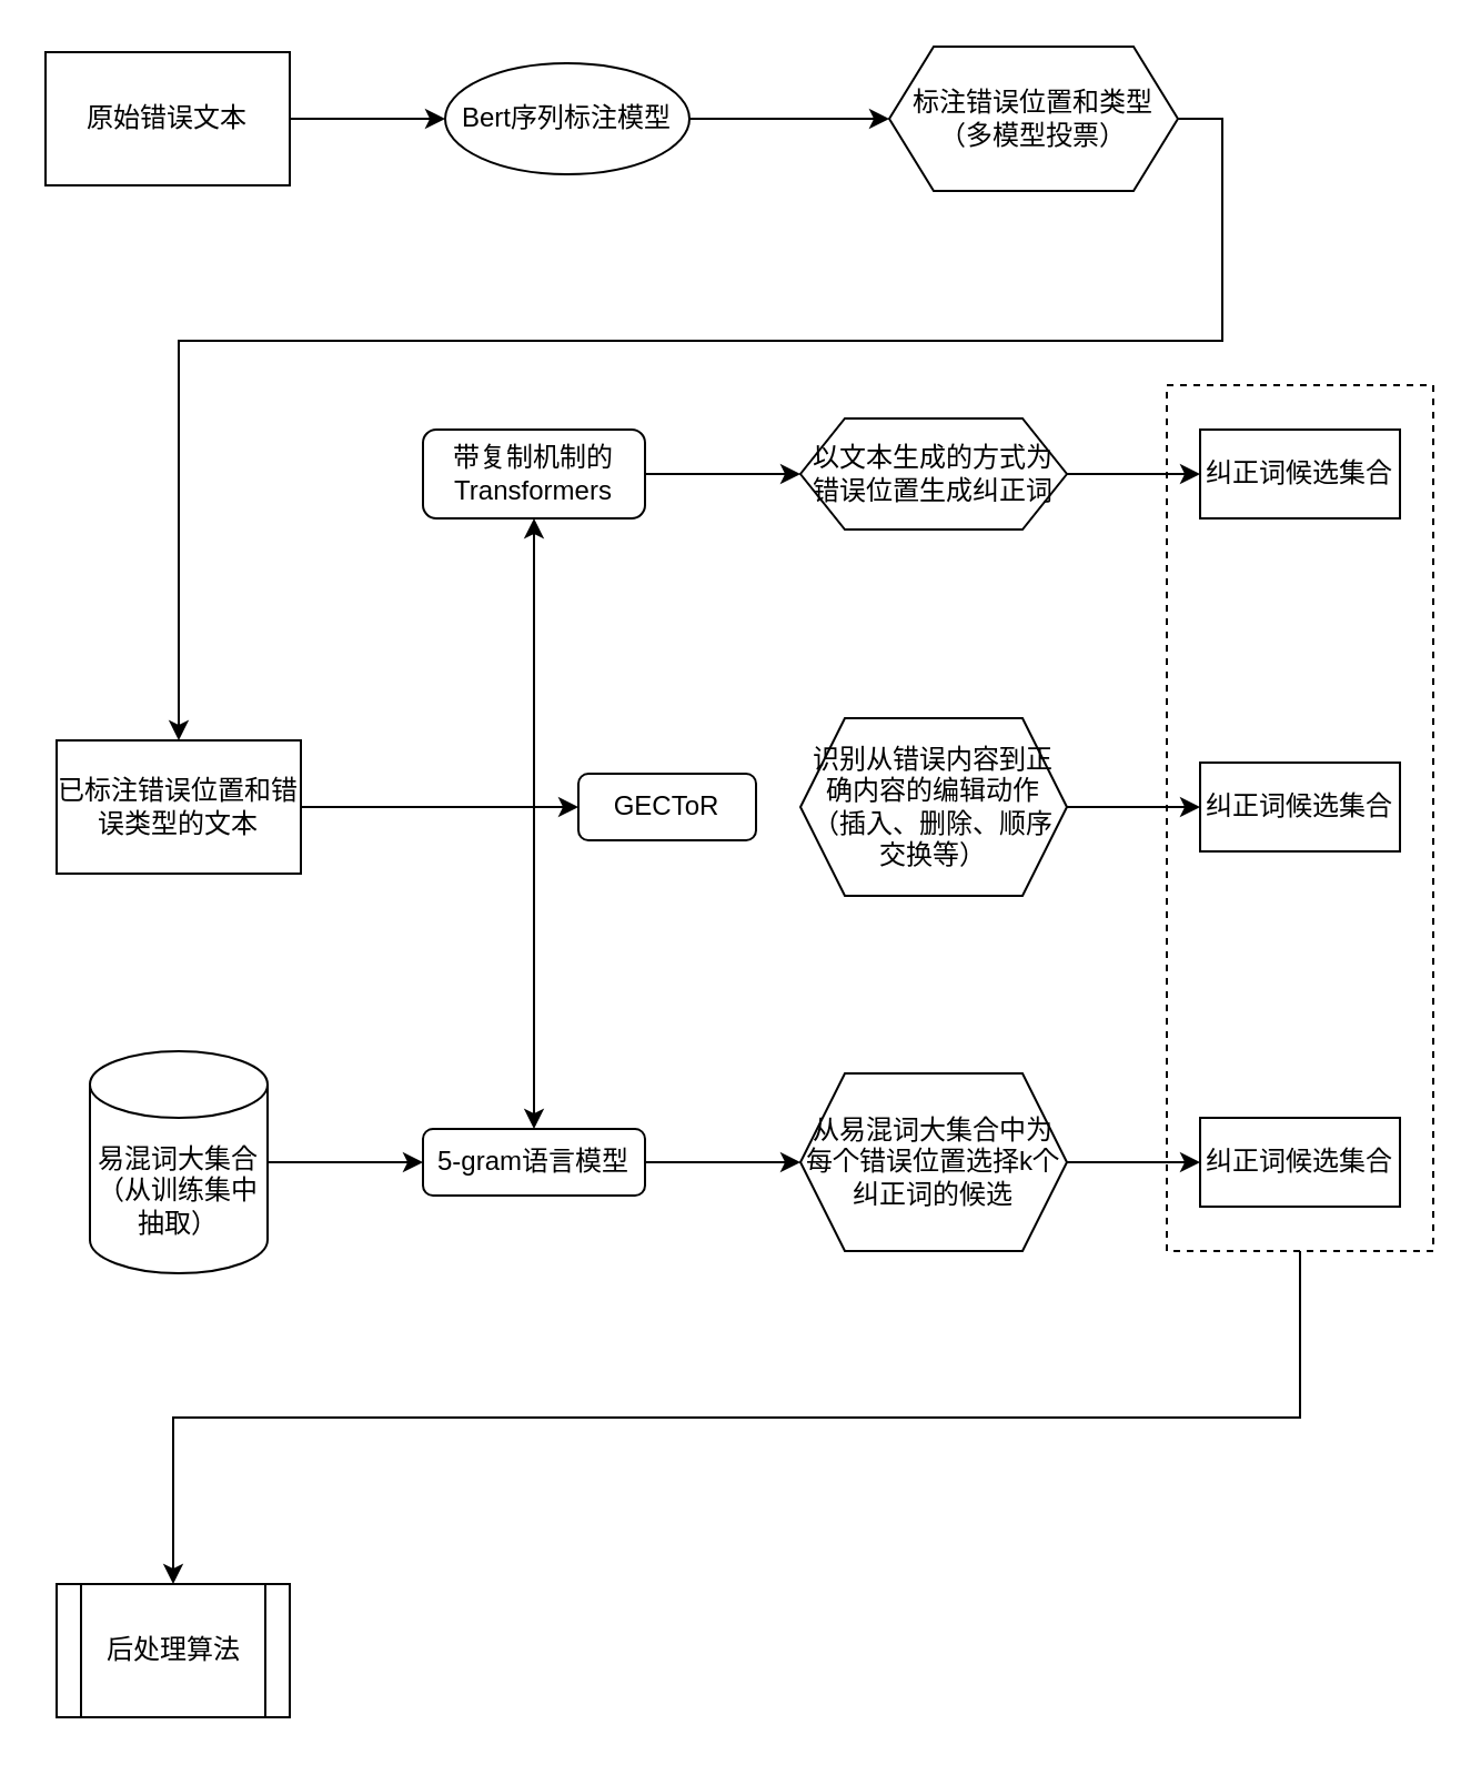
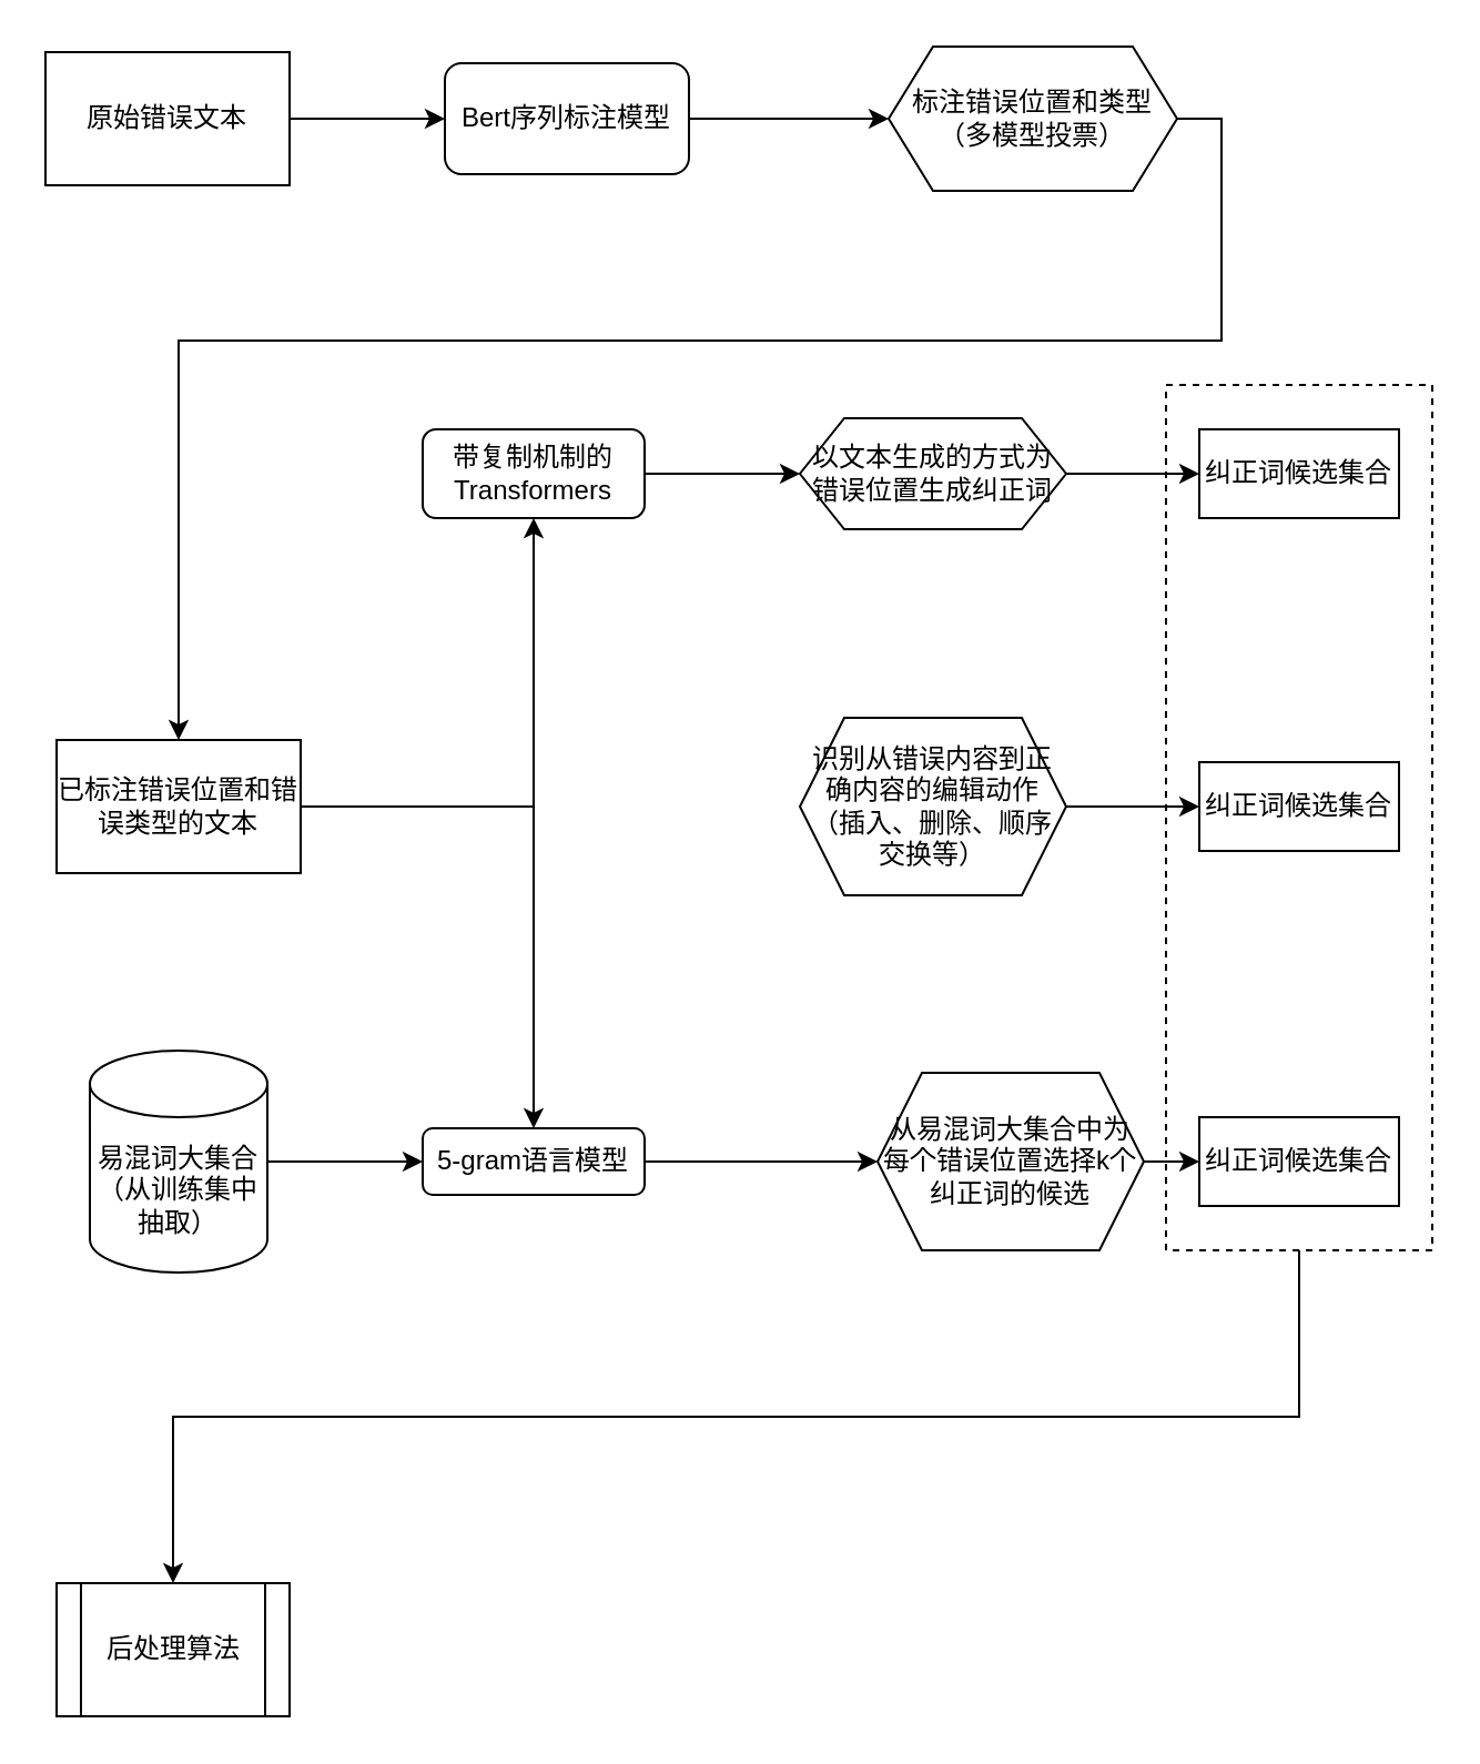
- <mxCell id="18" value="Bert序列标注模型" style="ellipse;whiteSpace=wrap;html=1;" vertex="1" parent="1"><mxGeometry x="200" y="28" width="110" height="50" as="geometry" /></mxCell>
+ <mxCell id="18" value="Bert序列标注模型" style="rounded=1;whiteSpace=wrap;html=1;" vertex="1" parent="1"><mxGeometry x="200" y="28" width="110" height="50" as="geometry" /></mxCell>
- <mxCell id="13" style="edgeStyle=orthogonalEdgeStyle;rounded=0;orthogonalLoop=1;jettySize=auto;html=1;exitX=1;exitY=0.5;exitDx=0;exitDy=0;" edge="1" parent="1" source="14" target="25"><mxGeometry relative="1" as="geometry" /></mxCell>
- <mxCell id="25" value="GECToR" style="rounded=1;whiteSpace=wrap;html=1;" vertex="1" parent="1"><mxGeometry x="260" y="348" width="80" height="30" as="geometry" /></mxCell>
- <mxCell id="10" value="从易混词大集合中为每个错误位置选择k个纠正词的候选" style="shape=hexagon;perimeter=hexagonPerimeter2;whiteSpace=wrap;html=1;fixedSize=1;" vertex="1" parent="1"><mxGeometry x="360" y="483" width="120" height="80" as="geometry" /></mxCell>
+ <mxCell id="10" value="从易混词大集合中为每个错误位置选择k个纠正词的候选" style="shape=hexagon;perimeter=hexagonPerimeter2;whiteSpace=wrap;html=1;fixedSize=1;" vertex="1" parent="1"><mxGeometry x="395" y="483" width="120" height="80" as="geometry" /></mxCell>
